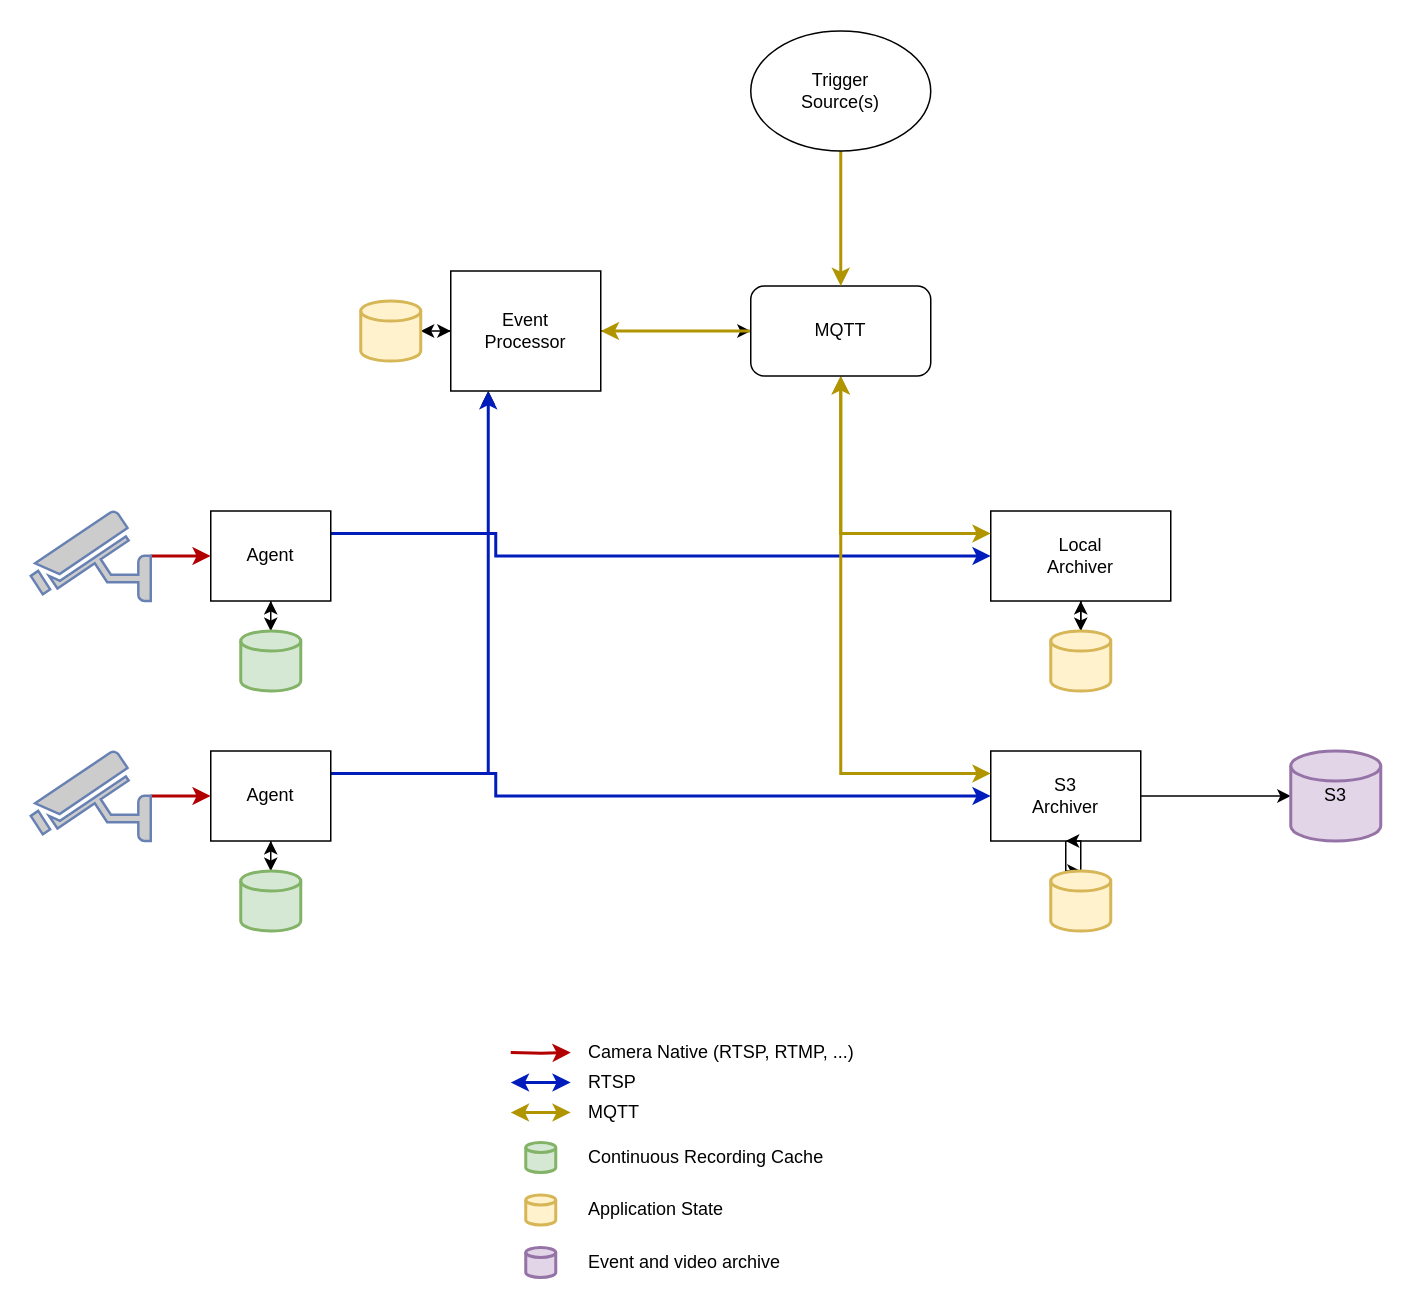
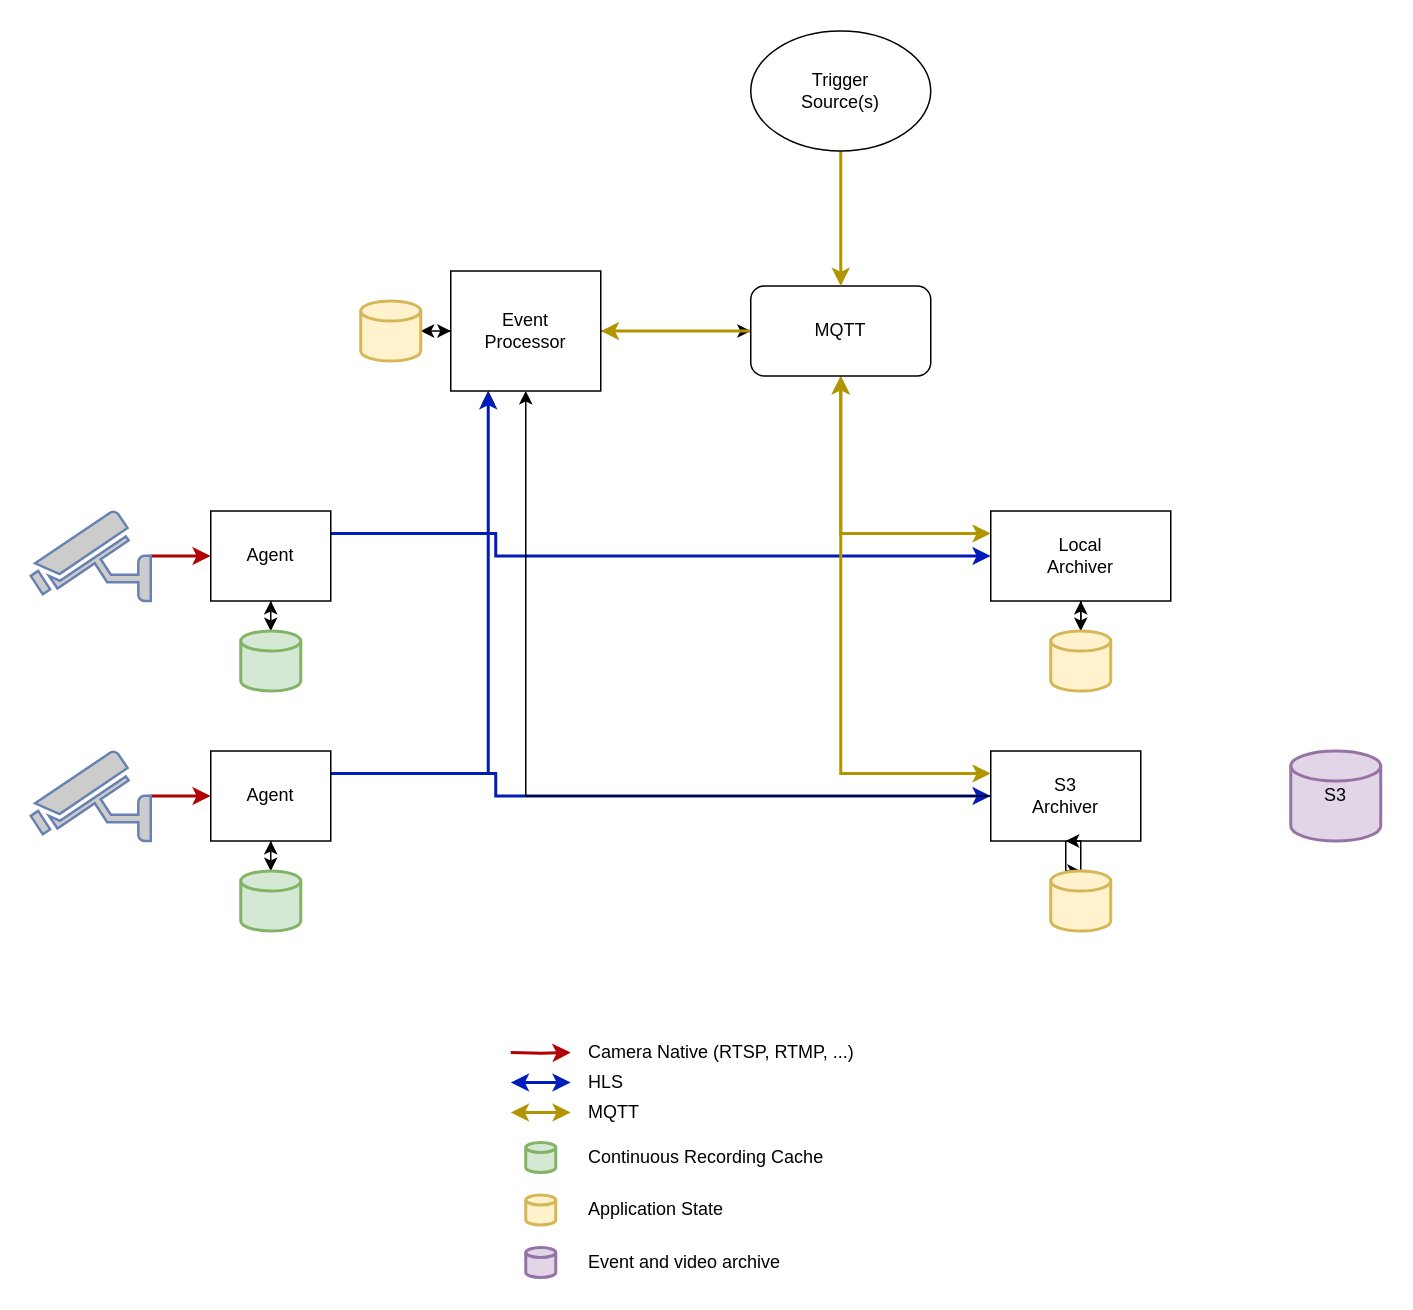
- <mxCell id="21" value="" style="edgeStyle=orthogonalEdgeStyle;rounded=0;orthogonalLoop=1;jettySize=auto;html=1;" edge="1" parent="1" source="22" target="33"><mxGeometry relative="1" as="geometry" /></mxCell>
+ <mxCell id="21" value="" style="edgeStyle=orthogonalEdgeStyle;rounded=0;orthogonalLoop=1;jettySize=auto;html=1;" edge="1" parent="1" source="22" target="17"><mxGeometry relative="1" as="geometry" /></mxCell>
- <mxCell id="43" value="RTSP" style="text;html=1;strokeColor=none;fillColor=none;align=left;verticalAlign=middle;whiteSpace=wrap;rounded=0;" vertex="1" parent="1"><mxGeometry x="390" y="711" width="230" height="20" as="geometry" /></mxCell>
+ <mxCell id="43" value="HLS" style="text;html=1;strokeColor=none;fillColor=none;align=left;verticalAlign=middle;whiteSpace=wrap;rounded=0;" vertex="1" parent="1"><mxGeometry x="390" y="711" width="230" height="20" as="geometry" /></mxCell>
